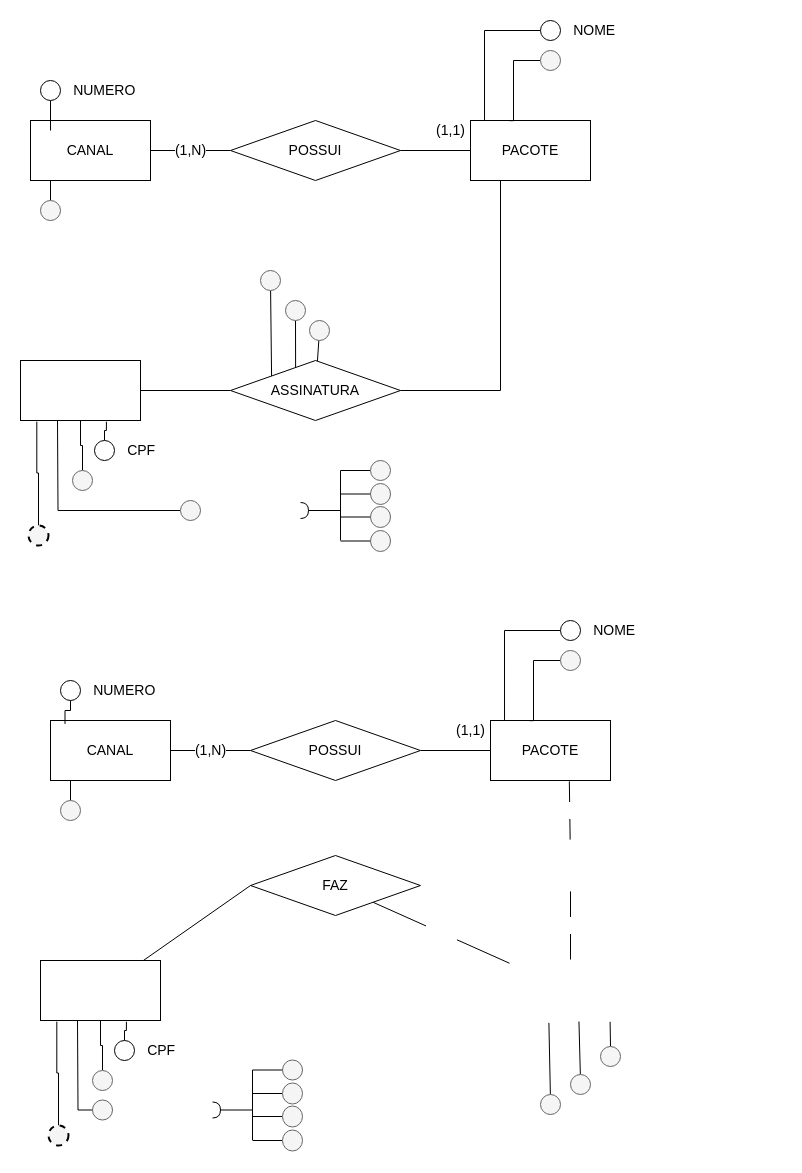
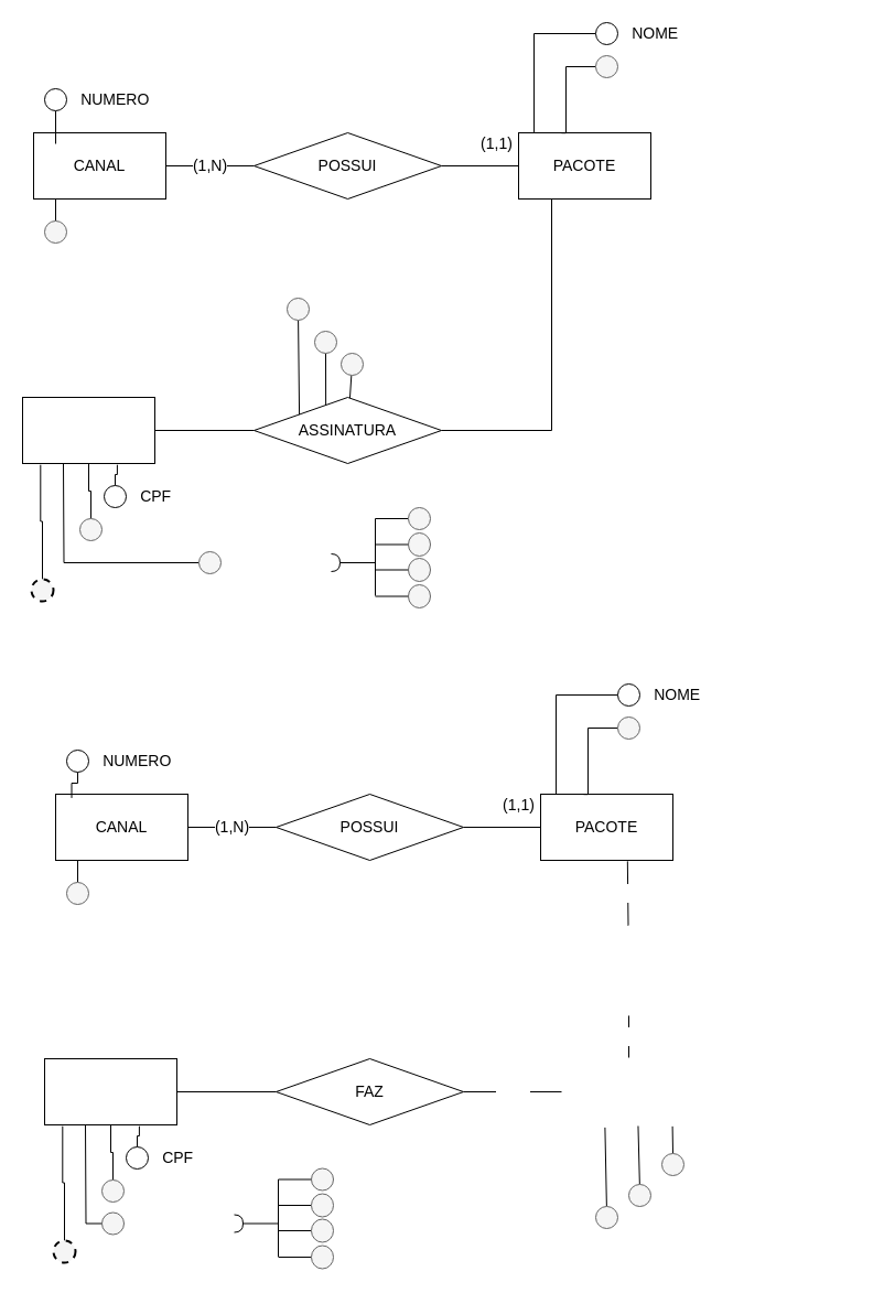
- <mxCell id="87" value="POSSUI_ASS" style="rhombus;whiteSpace=wrap;html=1;fontSize=14;strokeColor=#FFFFFF;fontColor=#FFFFFF;rounded=0;shadow=0;sketch=0;strokeWidth=2;gradientColor=none;" vertex="1" parent="1"><mxGeometry x="460" y="840" width="220" height="50" as="geometry" /></mxCell>
+ <mxCell id="87" value="POSSUI_ASS" style="rhombus;whiteSpace=wrap;html=1;fontSize=14;strokeColor=#FFFFFF;fontColor=#FFFFFF;rounded=0;shadow=0;sketch=0;strokeWidth=2;gradientColor=none;" vertex="1" parent="1"><mxGeometry x="460" y="840" width="220" height="80" as="geometry" /></mxCell>
- <mxCell id="73" value="FAZ" style="rhombus;whiteSpace=wrap;html=1;fontSize=14;" vertex="1" parent="1"><mxGeometry x="250" y="855" width="170" height="60" as="geometry" /></mxCell>
+ <mxCell id="73" value="FAZ" style="rhombus;whiteSpace=wrap;html=1;fontSize=14;" vertex="1" parent="1"><mxGeometry x="250" y="960" width="170" height="60" as="geometry" /></mxCell>
